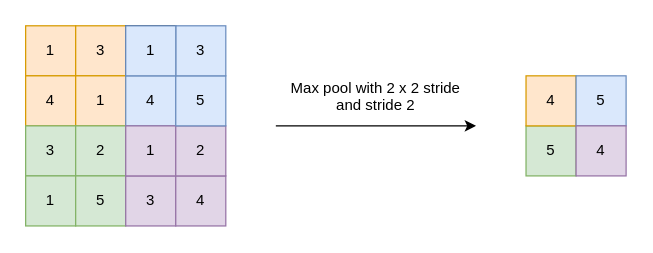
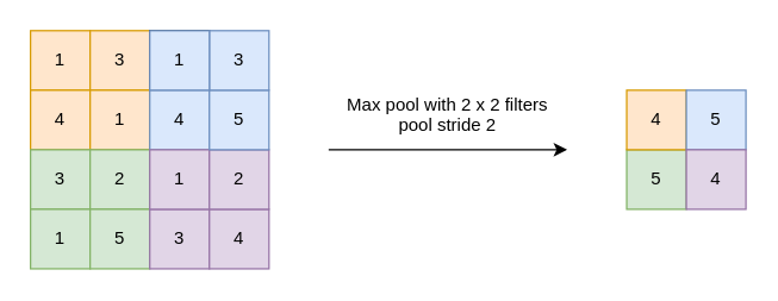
- <mxCell id="20" value="Max pool with 2 x 2 stride" style="text;html=1;strokeColor=none;fillColor=none;align=center;verticalAlign=middle;whiteSpace=wrap;rounded=0;" parent="1" vertex="1"><mxGeometry x="210" y="60" width="180" height="20" as="geometry" /></mxCell>
+ <mxCell id="20" value="Max pool with 2 x 2 filters" style="text;html=1;strokeColor=none;fillColor=none;align=center;verticalAlign=middle;whiteSpace=wrap;rounded=0;" parent="1" vertex="1"><mxGeometry x="210" y="60" width="180" height="20" as="geometry" /></mxCell>
- <mxCell id="25" value="and stride 2" style="text;whiteSpace=wrap;html=1;align=center;" vertex="1" parent="1"><mxGeometry x="220" y="70" width="160" height="30" as="geometry" /></mxCell>
+ <mxCell id="25" value="pool stride 2" style="text;whiteSpace=wrap;html=1;align=center;" vertex="1" parent="1"><mxGeometry x="220" y="70" width="160" height="30" as="geometry" /></mxCell>
